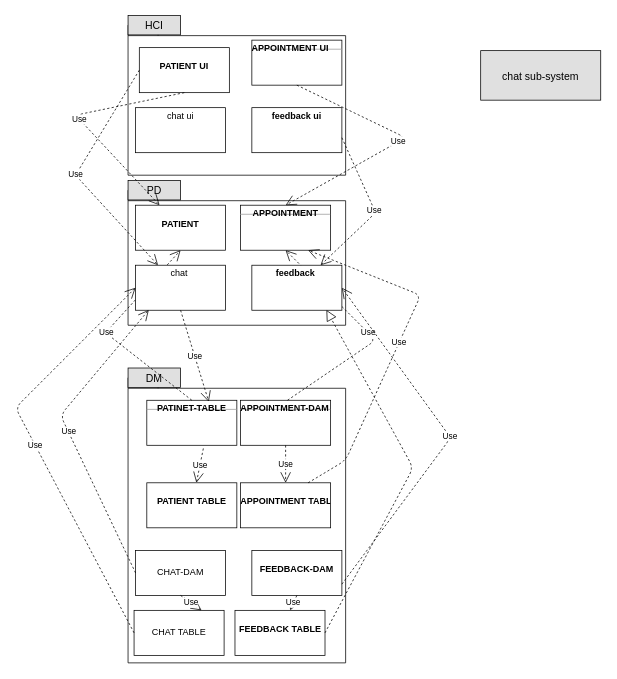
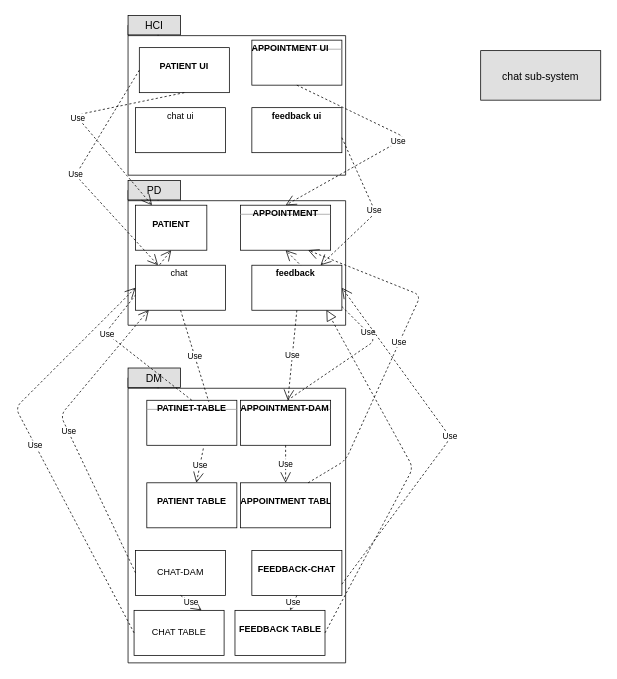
- <mxCell id="11" value="&lt;p style=&quot;margin: 0px ; margin-top: 4px ; text-align: center&quot;&gt;&lt;br&gt;&lt;b&gt;PATIENT&lt;/b&gt;&lt;/p&gt;" style="verticalAlign=top;align=left;overflow=fill;fontSize=12;fontFamily=Helvetica;html=1;" vertex="1" parent="1"><mxGeometry x="180" y="273" width="120" height="60" as="geometry" /></mxCell>
+ <mxCell id="11" value="&lt;p style=&quot;margin: 0px ; margin-top: 4px ; text-align: center&quot;&gt;&lt;br&gt;&lt;b&gt;PATIENT&lt;/b&gt;&lt;/p&gt;" style="verticalAlign=top;align=left;overflow=fill;fontSize=12;fontFamily=Helvetica;html=1;" vertex="1" parent="1"><mxGeometry x="180" y="273" width="95" height="60" as="geometry" /></mxCell>
+ <mxCell id="34" value="Use" style="endArrow=open;endSize=12;dashed=1;html=1;exitX=0.5;exitY=1;exitDx=0;exitDy=0;" edge="1" parent="1" source="26" target="14"><mxGeometry width="160" relative="1" as="geometry"><mxPoint x="250" y="423" as="sourcePoint" /><mxPoint x="288" y="545" as="targetPoint" /></mxGeometry></mxCell>
- <mxCell id="33" value="Use" style="endArrow=open;endSize=12;dashed=1;html=1;exitX=0.5;exitY=1;exitDx=0;exitDy=0;entryX=0.688;entryY=0.033;entryDx=0;entryDy=0;entryPerimeter=0;" edge="1" parent="1" source="27" target="15"><mxGeometry width="160" relative="1" as="geometry"><mxPoint x="0" y="363" as="sourcePoint" /><mxPoint x="160" y="363" as="targetPoint" /></mxGeometry></mxCell>
+ <mxCell id="33" value="Use" style="endArrow=none;endSize=12;dashed=1;html=1;exitX=0.5;exitY=1;exitDx=0;exitDy=0;entryX=0.688;entryY=0.033;entryDx=0;entryDy=0;entryPerimeter=0;" edge="1" parent="1" source="27" target="15"><mxGeometry width="160" relative="1" as="geometry"><mxPoint x="0" y="363" as="sourcePoint" /><mxPoint x="160" y="363" as="targetPoint" /></mxGeometry></mxCell>
- <mxCell id="28" value="&lt;p style=&quot;margin: 0px ; margin-top: 4px ; text-align: center&quot;&gt;&lt;/p&gt;&lt;div style=&quot;text-align: center ; height: 2px&quot;&gt;&lt;br&gt;&lt;b&gt;FEEDBACK-DAM&lt;/b&gt;&lt;/div&gt;" style="verticalAlign=top;align=left;overflow=fill;fontSize=12;fontFamily=Helvetica;html=1;" vertex="1" parent="1"><mxGeometry x="335" y="733.1" width="120" height="60" as="geometry" /></mxCell>
+ <mxCell id="28" value="&lt;p style=&quot;margin: 0px ; margin-top: 4px ; text-align: center&quot;&gt;&lt;/p&gt;&lt;div style=&quot;text-align: center ; height: 2px&quot;&gt;&lt;br&gt;&lt;b&gt;FEEDBACK-CHAT&lt;/b&gt;&lt;/div&gt;" style="verticalAlign=top;align=left;overflow=fill;fontSize=12;fontFamily=Helvetica;html=1;" vertex="1" parent="1"><mxGeometry x="335" y="733.1" width="120" height="60" as="geometry" /></mxCell>
